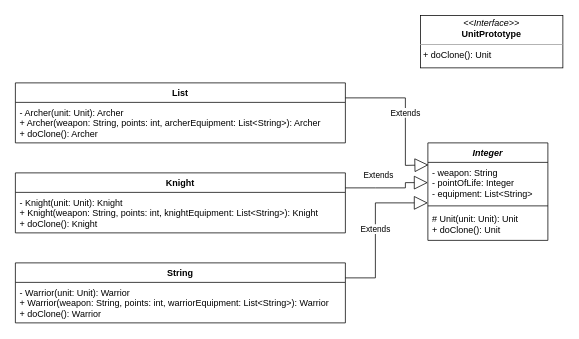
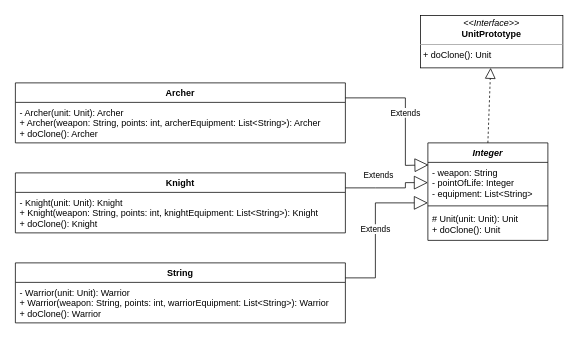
- <mxCell id="7" value="List" style="swimlane;fontStyle=1;align=center;verticalAlign=top;childLayout=stackLayout;horizontal=1;startSize=26;horizontalStack=0;resizeParent=1;resizeParentMax=0;resizeLast=0;collapsible=1;marginBottom=0;" parent="1" vertex="1"><mxGeometry x="20" y="110" width="440" height="80" as="geometry" /></mxCell>
+ <mxCell id="7" value="Archer" style="swimlane;fontStyle=1;align=center;verticalAlign=top;childLayout=stackLayout;horizontal=1;startSize=26;horizontalStack=0;resizeParent=1;resizeParentMax=0;resizeLast=0;collapsible=1;marginBottom=0;" parent="1" vertex="1"><mxGeometry x="20" y="110" width="440" height="80" as="geometry" /></mxCell>
+ <mxCell id="9" value="" style="endArrow=block;dashed=1;endFill=0;endSize=12;html=1;rounded=0;exitX=0.5;exitY=0;exitDx=0;exitDy=0;" parent="1" target="2" edge="1" source="3"><mxGeometry width="160" relative="1" as="geometry"><mxPoint x="340" y="-37" as="sourcePoint" /><mxPoint x="470" y="90" as="targetPoint" /></mxGeometry></mxCell>
